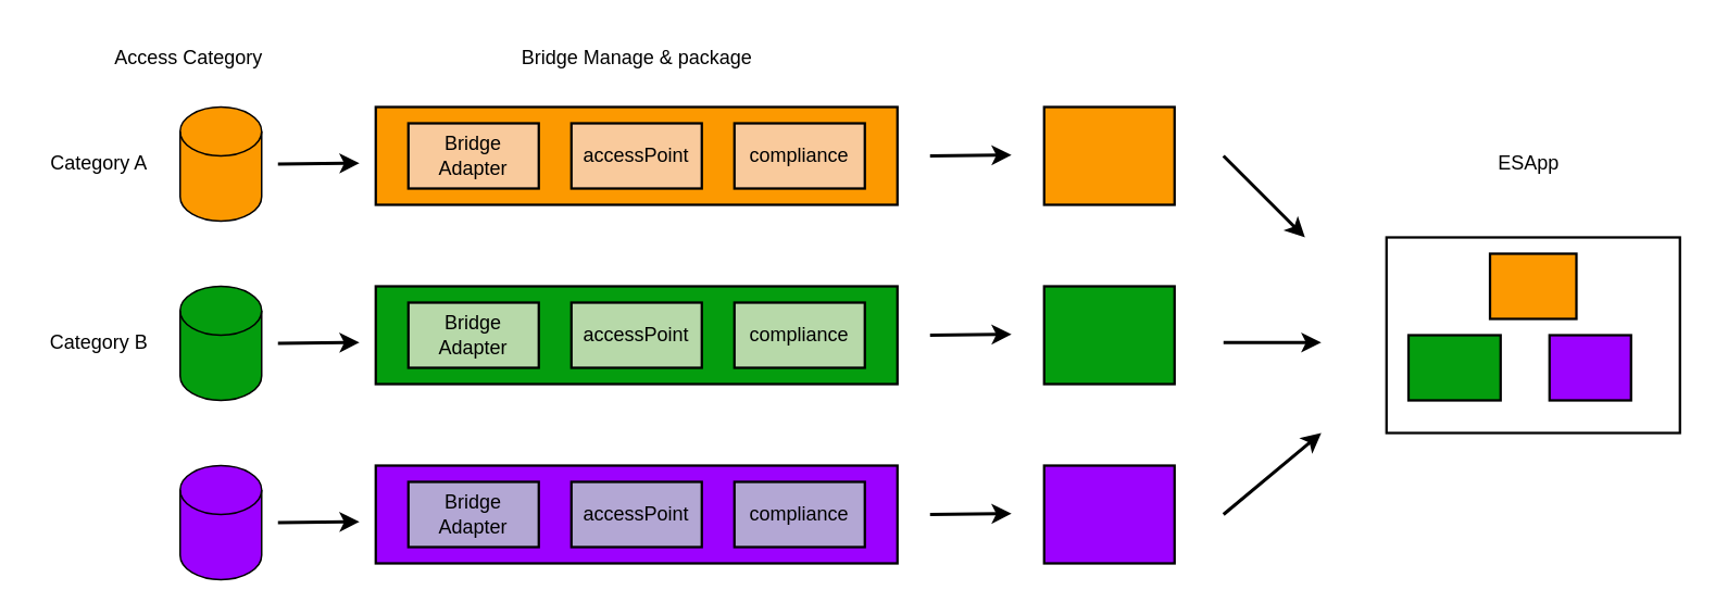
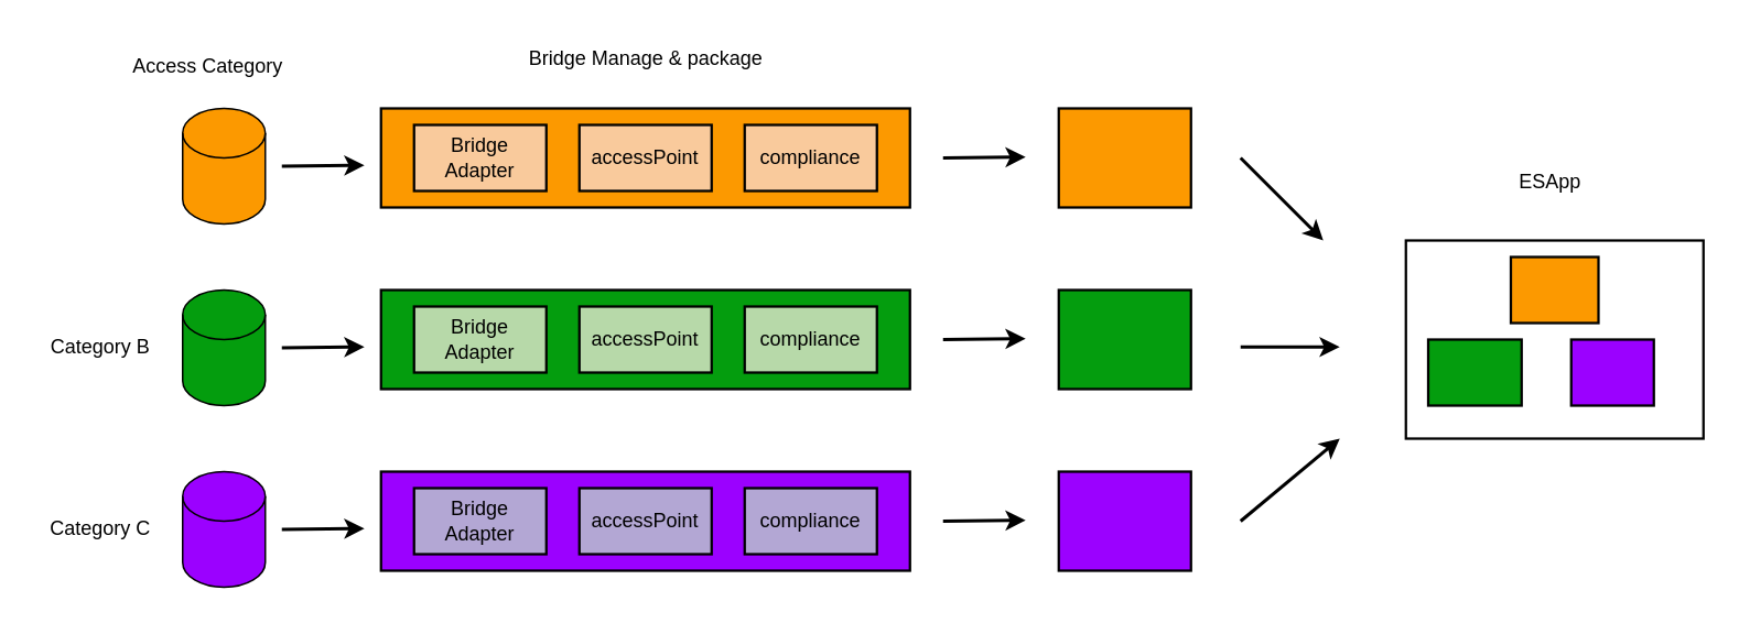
- <mxCell id="38" value="Access Category" style="text;html=1;align=center;verticalAlign=middle;resizable=0;points=[];autosize=1;strokeColor=none;fillColor=none;fontColor=#000000;" vertex="1" parent="1"><mxGeometry x="60" y="20" width="110" height="30" as="geometry" /></mxCell>
+ <mxCell id="38" value="Access Category" style="text;html=1;align=center;verticalAlign=middle;resizable=0;points=[];autosize=1;strokeColor=none;fillColor=none;fontColor=#000000;" vertex="1" parent="1"><mxGeometry x="70" y="25" width="110" height="30" as="geometry" /></mxCell>
- <mxCell id="4" value="Category A" style="text;html=1;align=center;verticalAlign=middle;resizable=0;points=[];autosize=1;strokeColor=none;fillColor=none;" vertex="1" parent="1"><mxGeometry x="20" y="85" width="80" height="30" as="geometry" /></mxCell>
- <mxCell id="10" value="ESApp" style="text;html=1;align=center;verticalAlign=middle;resizable=0;points=[];autosize=1;strokeColor=none;fillColor=none;" vertex="1" parent="1"><mxGeometry x="906.5" y="85" width="60" height="30" as="geometry" /></mxCell>
+ <mxCell id="10" value="ESApp" style="text;html=1;align=center;verticalAlign=middle;resizable=0;points=[];autosize=1;strokeColor=none;fillColor=none;" vertex="1" parent="1"><mxGeometry x="906.5" y="95" width="60" height="30" as="geometry" /></mxCell>
+ <mxCell id="26" value="Category C" style="text;html=1;align=center;verticalAlign=middle;resizable=0;points=[];autosize=1;strokeColor=none;fillColor=none;" vertex="1" parent="1"><mxGeometry x="20" y="305" width="80" height="30" as="geometry" /></mxCell>
